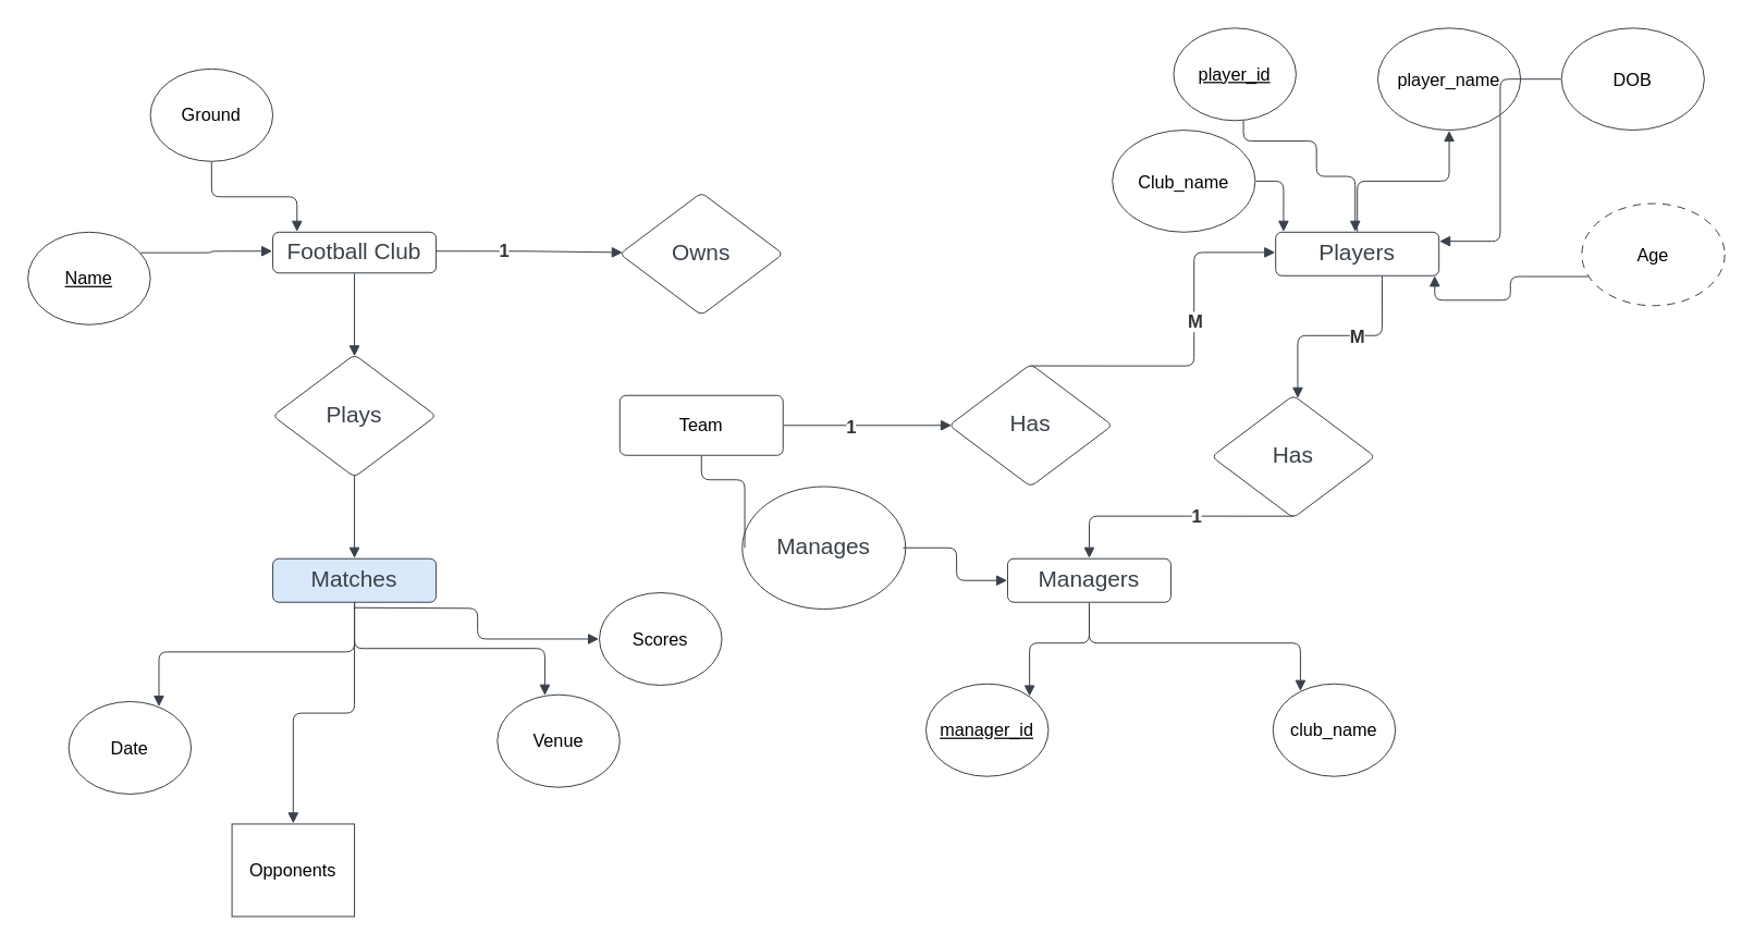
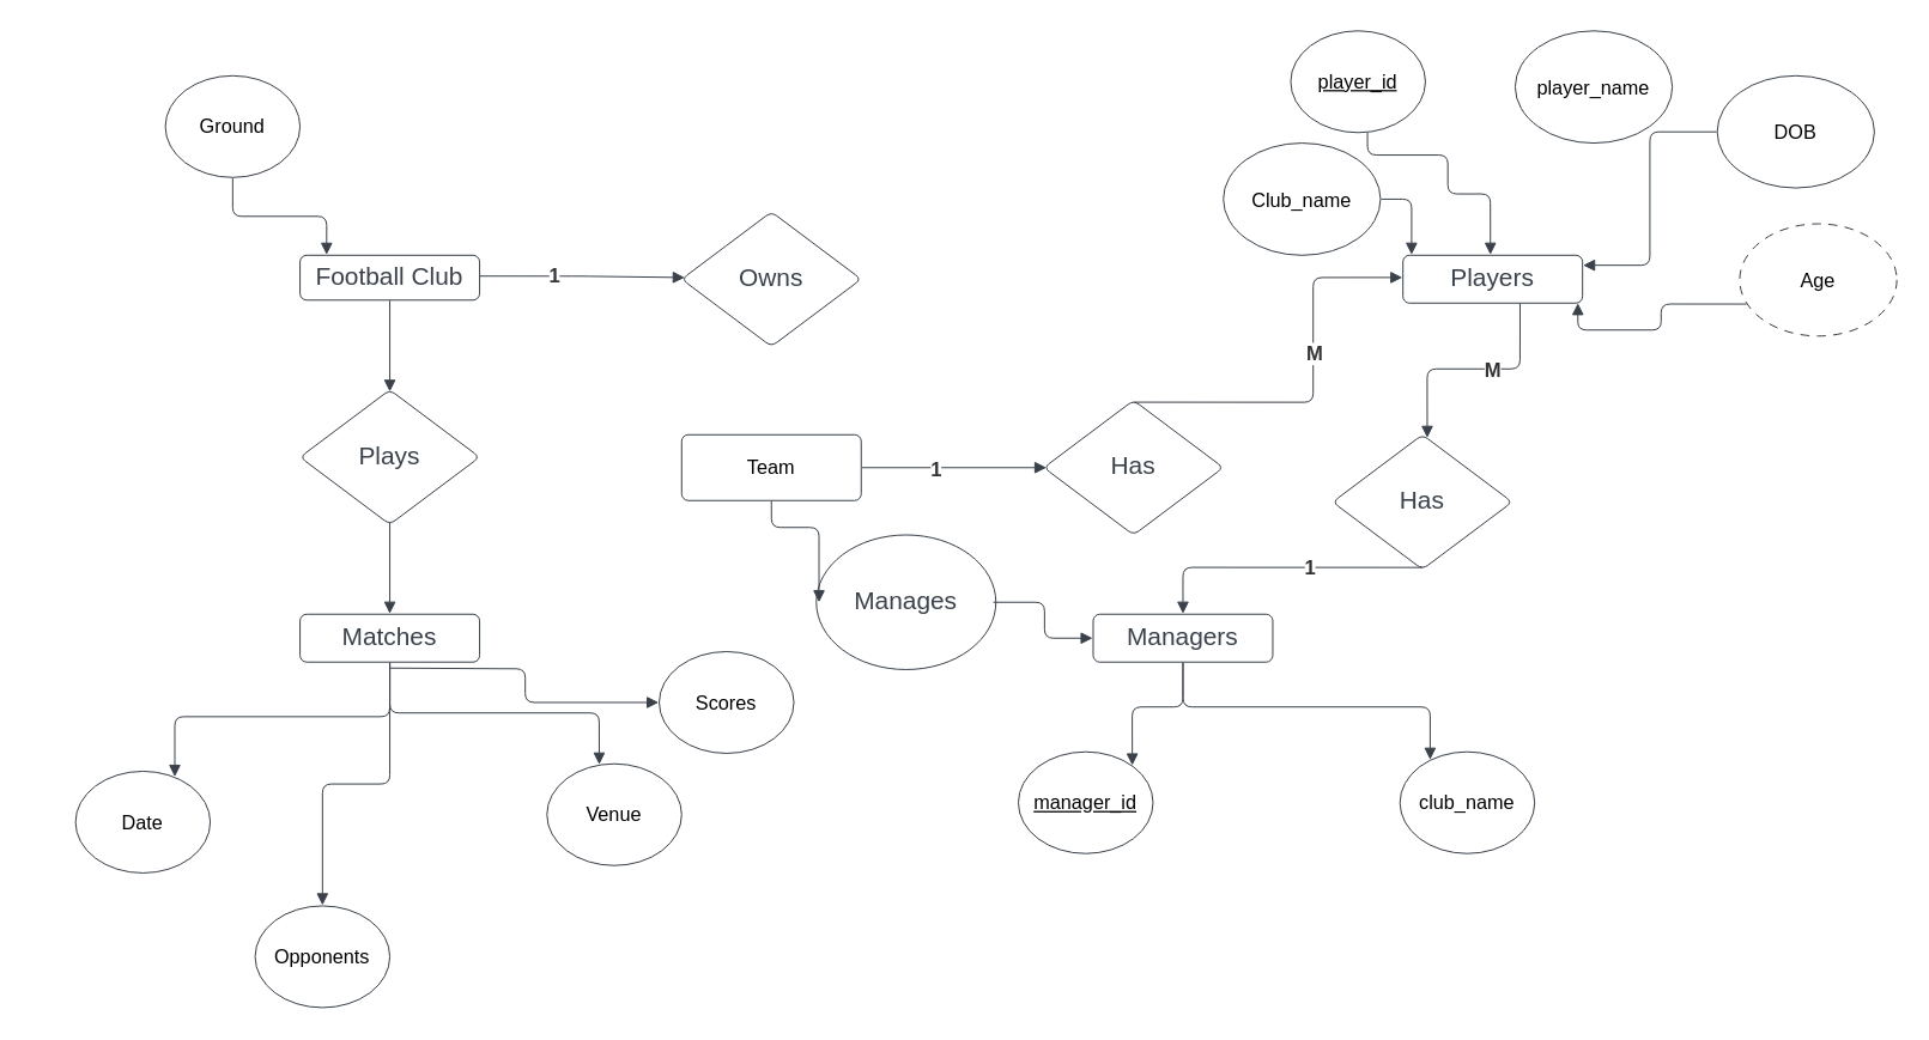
- <mxCell id="15" value="DOB" style="html=1;overflow=block;blockSpacing=1;whiteSpace=wrap;ellipse;fontSize=13;spacing=3.8;strokeColor=#3a414a;strokeOpacity=100;rounded=1;absoluteArcSize=1;arcSize=9;strokeWidth=0.8;" vertex="1" parent="1"><mxGeometry x="1147" y="20" width="105" height="75" as="geometry" /></mxCell>
+ <mxCell id="15" value="DOB" style="html=1;overflow=block;blockSpacing=1;whiteSpace=wrap;ellipse;fontSize=13;spacing=3.8;strokeColor=#3a414a;strokeOpacity=100;rounded=1;absoluteArcSize=1;arcSize=9;strokeWidth=0.8;" vertex="1" parent="1"><mxGeometry x="1147" y="50" width="105" height="75" as="geometry" /></mxCell>
- <mxCell id="28" value="" style="html=1;jettySize=18;whiteSpace=wrap;fontSize=13;strokeColor=#3a414a;strokeOpacity=100;strokeWidth=0.8;rounded=1;arcSize=12;edgeStyle=orthogonalEdgeStyle;startArrow=none;endArrow=block;endFill=1;exitX=0.5;exitY=-0.012;exitPerimeter=0;entryX=0.5;entryY=1.005;entryPerimeter=0;" edge="1" parent="1" source="8" target="14"><mxGeometry width="100" height="100" relative="1" as="geometry"><Array as="points" /></mxGeometry></mxCell>
- <mxCell id="19" value="" style="html=1;jettySize=18;whiteSpace=wrap;fontSize=13;strokeColor=#3a414a;strokeOpacity=100;strokeWidth=0.8;rounded=1;arcSize=12;edgeStyle=orthogonalEdgeStyle;startArrow=none;endArrow=block;endFill=1;exitX=0.921;exitY=0.222;exitPerimeter=0;entryX=-0.003;entryY=0.465;entryPerimeter=0;" edge="1" parent="1" source="3" target="4"><mxGeometry width="100" height="100" relative="1" as="geometry"><Array as="points" /></mxGeometry></mxCell>
- <mxCell id="3" value="Name" style="html=1;overflow=block;blockSpacing=1;whiteSpace=wrap;ellipse;fontSize=13;fontStyle=4;spacing=3.8;strokeColor=#3a414a;strokeOpacity=100;rounded=1;absoluteArcSize=1;arcSize=9;strokeWidth=0.8;" vertex="1" parent="1"><mxGeometry x="20" y="170" width="90" height="68" as="geometry" /></mxCell>
- <mxCell id="50" value="" style="html=1;jettySize=18;whiteSpace=wrap;fontSize=13;strokeColor=#3a414a;strokeOpacity=100;strokeWidth=0.8;rounded=1;arcSize=12;edgeStyle=orthogonalEdgeStyle;startArrow=none;endArrow=none;endFill=1;exitX=0.5;exitY=1.009;exitPerimeter=0;entryX=0.015;entryY=0.5;entryPerimeter=0;" edge="1" parent="1" source="47" target="49"><mxGeometry width="100" height="100" relative="1" as="geometry"><Array as="points" /></mxGeometry></mxCell>
+ <mxCell id="50" value="" style="html=1;jettySize=18;whiteSpace=wrap;fontSize=13;strokeColor=#3a414a;strokeOpacity=100;strokeWidth=0.8;rounded=1;arcSize=12;edgeStyle=orthogonalEdgeStyle;startArrow=none;endArrow=block;endFill=1;exitX=0.5;exitY=1.009;exitPerimeter=0;entryX=0.015;entryY=0.5;entryPerimeter=0;" edge="1" parent="1" source="47" target="49"><mxGeometry width="100" height="100" relative="1" as="geometry"><Array as="points" /></mxGeometry></mxCell>
- <mxCell id="6" value="Matches" style="html=1;overflow=block;blockSpacing=1;align=center;whiteSpace=wrap;fontSize=16.7;fontColor=#3a414a;spacing=0;strokeColor=#3a414a;strokeOpacity=100;rounded=1;absoluteArcSize=1;arcSize=9;strokeWidth=0.8;fillColor=#dae8fc;" vertex="1" parent="1"><mxGeometry x="200" y="410" width="120" height="32" as="geometry" /></mxCell>
+ <mxCell id="6" value="Matches" style="html=1;overflow=block;blockSpacing=1;align=center;whiteSpace=wrap;fontSize=16.7;fontColor=#3a414a;spacing=0;strokeColor=#3a414a;strokeOpacity=100;rounded=1;absoluteArcSize=1;arcSize=9;strokeWidth=0.8;" vertex="1" parent="1"><mxGeometry x="200" y="410" width="120" height="32" as="geometry" /></mxCell>
- <mxCell id="9" value="Managers" style="html=1;overflow=block;blockSpacing=1;align=center;whiteSpace=wrap;fontSize=16.7;fontColor=#3a414a;spacing=0;strokeColor=#3a414a;strokeOpacity=100;rounded=1;absoluteArcSize=1;arcSize=9;strokeWidth=0.8;" vertex="1" parent="1"><mxGeometry x="740" y="410" width="120" height="32" as="geometry" /></mxCell>
+ <mxCell id="9" value="Managers" style="html=1;overflow=block;blockSpacing=1;align=center;whiteSpace=wrap;fontSize=16.7;fontColor=#3a414a;spacing=0;strokeColor=#3a414a;strokeOpacity=100;rounded=1;absoluteArcSize=1;arcSize=9;strokeWidth=0.8;" vertex="1" parent="1"><mxGeometry x="730" y="410" width="120" height="32" as="geometry" /></mxCell>
- <mxCell id="40" value="Opponents" style="html=1;overflow=block;blockSpacing=1;whiteSpace=wrap;fontSize=13;spacing=3.8;strokeColor=#3a414a;strokeOpacity=100;absoluteArcSize=1;arcSize=9;strokeWidth=0.8;rounded=0;" vertex="1" parent="1"><mxGeometry x="170" y="605" width="90" height="68" as="geometry" /></mxCell>
+ <mxCell id="40" value="Opponents" style="html=1;overflow=block;blockSpacing=1;whiteSpace=wrap;ellipse;fontSize=13;spacing=3.8;strokeColor=#3a414a;strokeOpacity=100;rounded=1;absoluteArcSize=1;arcSize=9;strokeWidth=0.8;" vertex="1" parent="1"><mxGeometry x="170" y="605" width="90" height="68" as="geometry" /></mxCell>
